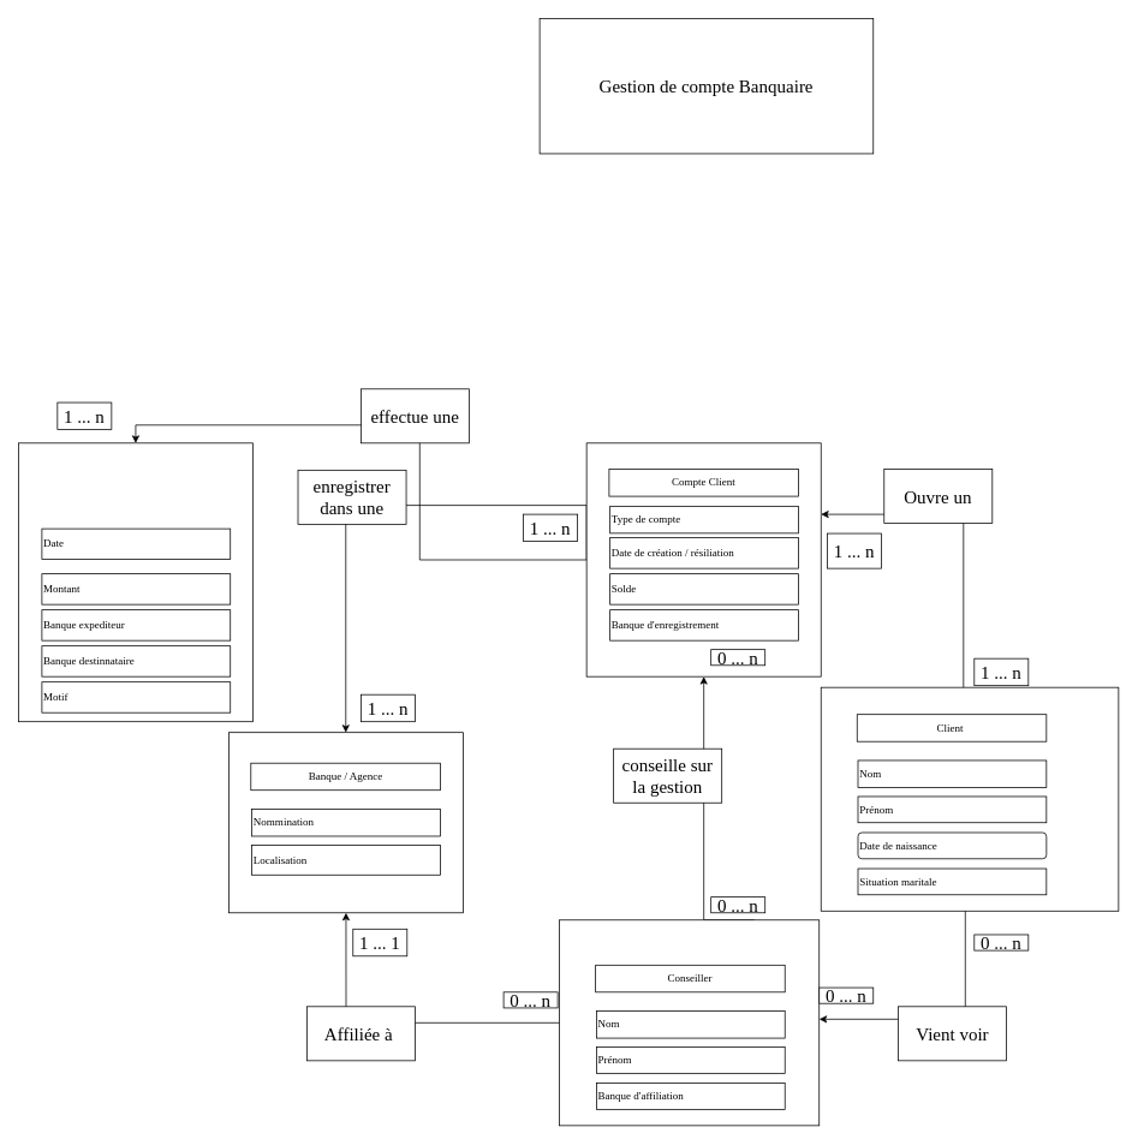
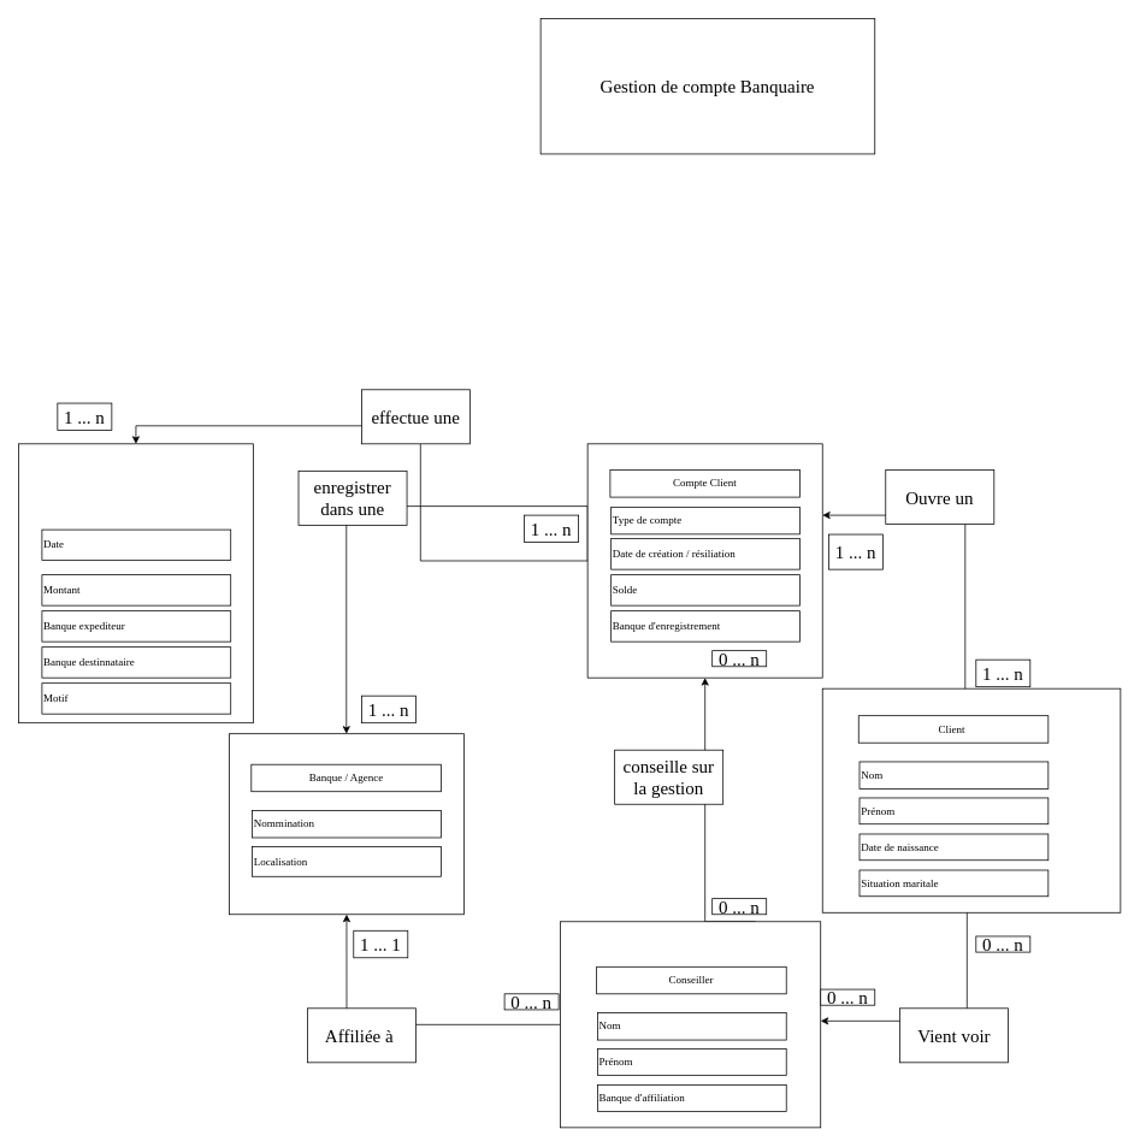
- <mxCell id="30" value="Date de naissance" style="whiteSpace=wrap;html=1;align=left;fontFamily=Verdana;rounded=1;" vertex="1" parent="1"><mxGeometry x="951" y="923" width="209" height="29" as="geometry" /></mxCell>
+ <mxCell id="30" value="Date de naissance" style="rounded=0;whiteSpace=wrap;html=1;align=left;fontFamily=Verdana;" vertex="1" parent="1"><mxGeometry x="951" y="923" width="209" height="29" as="geometry" /></mxCell>
